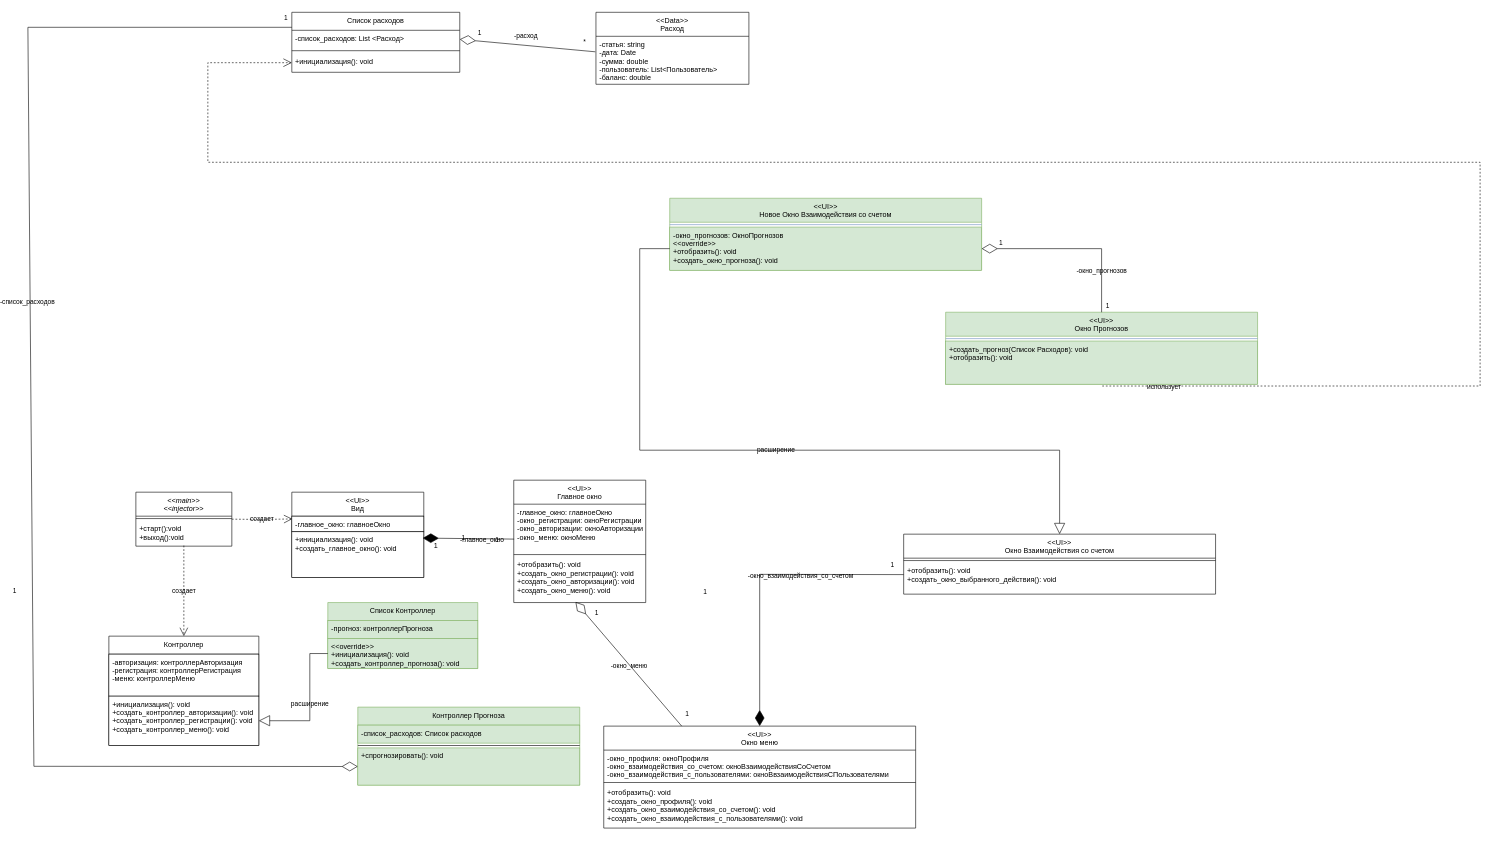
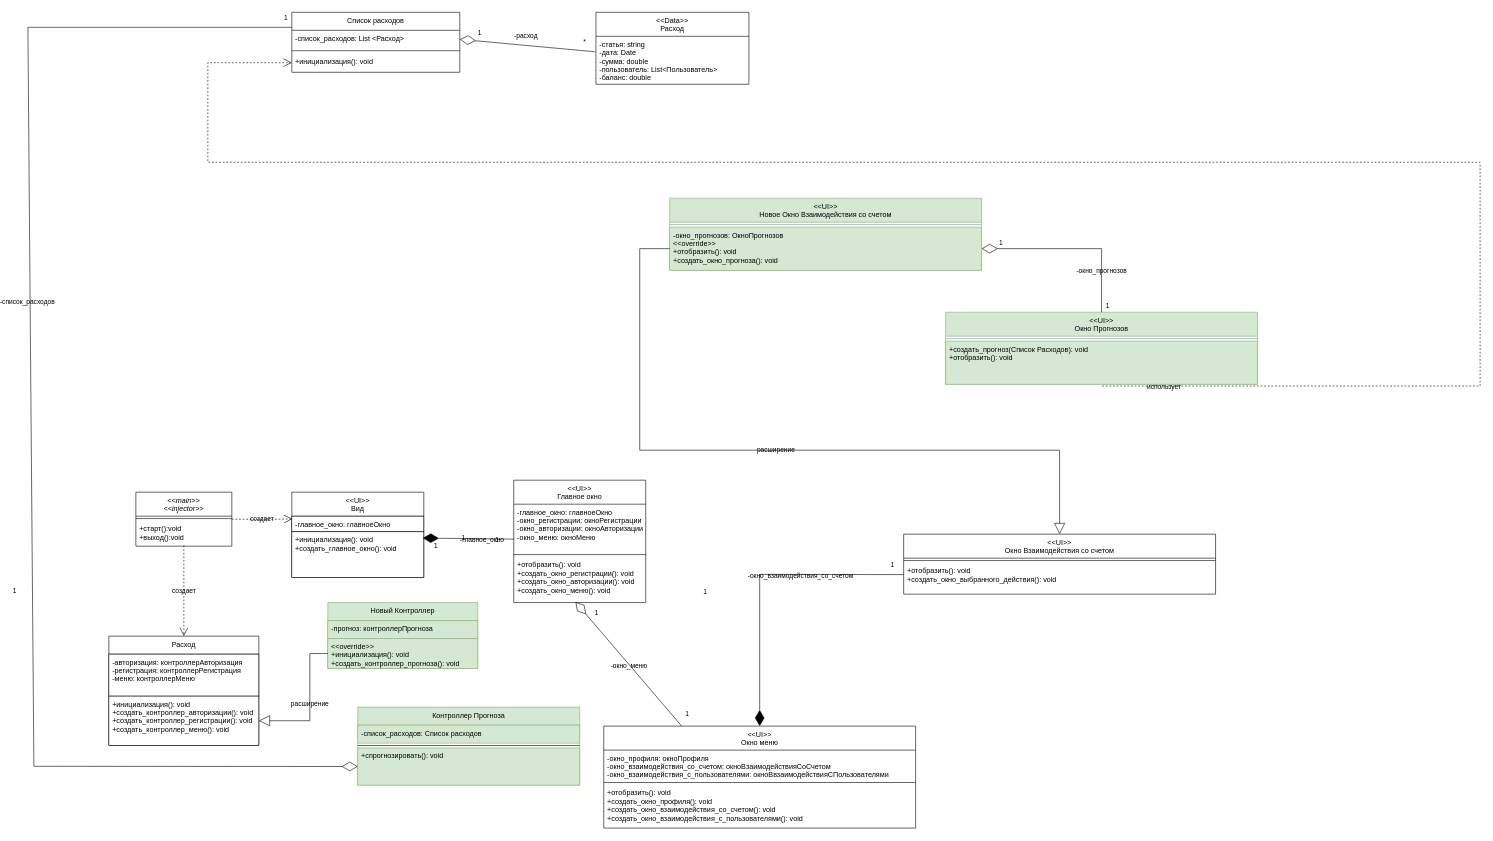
- <mxCell id="56" value="Список Контроллер" style="swimlane;fontStyle=0;align=center;verticalAlign=top;childLayout=stackLayout;horizontal=1;startSize=30;horizontalStack=0;resizeParent=1;resizeParentMax=0;resizeLast=0;collapsible=1;marginBottom=0;fillColor=#d5e8d4;strokeColor=#82b366;labelBackgroundColor=none;labelBorderColor=none;" vertex="1" parent="1"><mxGeometry x="520" y="1004" width="250" height="110" as="geometry" /></mxCell>
+ <mxCell id="56" value="Новый Контроллер" style="swimlane;fontStyle=0;align=center;verticalAlign=top;childLayout=stackLayout;horizontal=1;startSize=30;horizontalStack=0;resizeParent=1;resizeParentMax=0;resizeLast=0;collapsible=1;marginBottom=0;fillColor=#d5e8d4;strokeColor=#82b366;labelBackgroundColor=none;labelBorderColor=none;" vertex="1" parent="1"><mxGeometry x="520" y="1004" width="250" height="110" as="geometry" /></mxCell>
- <mxCell id="9" value="Контроллер" style="swimlane;fontStyle=0;align=center;verticalAlign=top;childLayout=stackLayout;horizontal=1;startSize=30;horizontalStack=0;resizeParent=1;resizeParentMax=0;resizeLast=0;collapsible=1;marginBottom=0;fillColor=#FFFFFF;strokeColor=#000000;labelBackgroundColor=none;labelBorderColor=none;" vertex="1" parent="1"><mxGeometry x="155" y="1060" width="250" height="182" as="geometry" /></mxCell>
+ <mxCell id="9" value="Расход" style="swimlane;fontStyle=0;align=center;verticalAlign=top;childLayout=stackLayout;horizontal=1;startSize=30;horizontalStack=0;resizeParent=1;resizeParentMax=0;resizeLast=0;collapsible=1;marginBottom=0;fillColor=#FFFFFF;strokeColor=#000000;labelBackgroundColor=none;labelBorderColor=none;" vertex="1" parent="1"><mxGeometry x="155" y="1060" width="250" height="182" as="geometry" /></mxCell>
